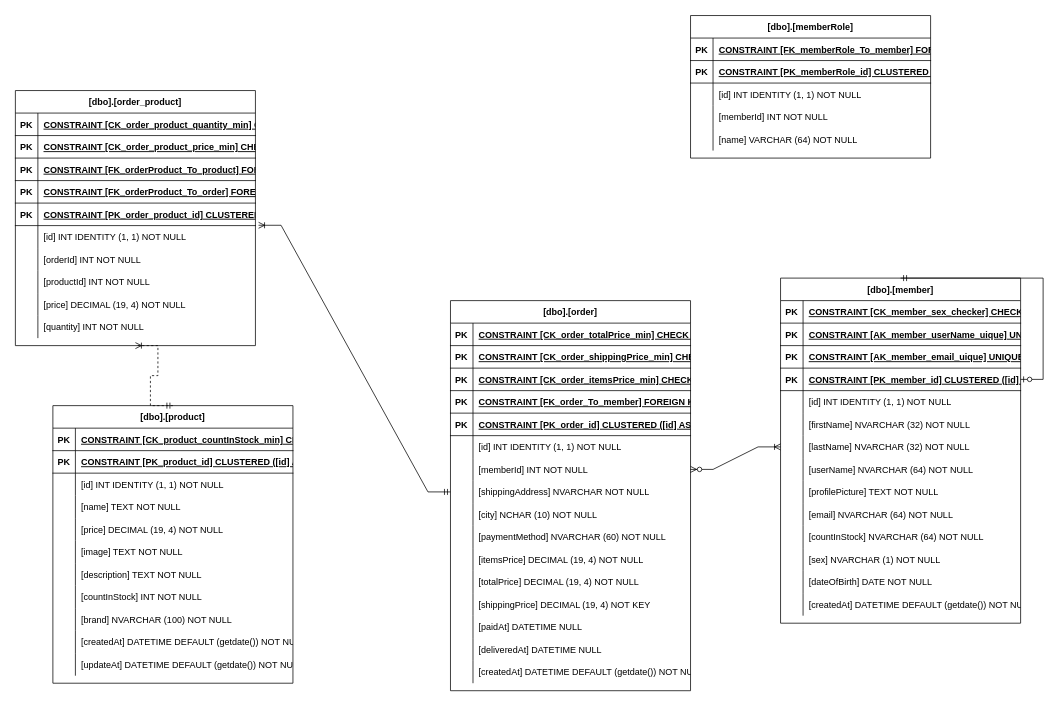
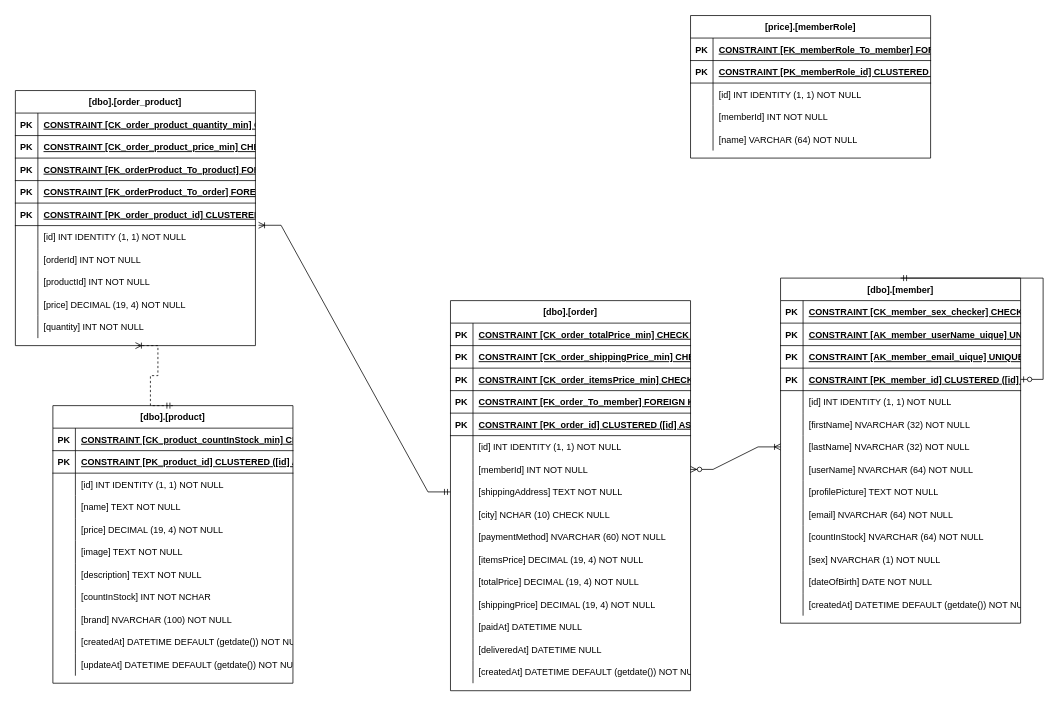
- <mxCell id="45" value="[dbo].[memberRole]" style="shape=table;startSize=30;container=1;collapsible=1;childLayout=tableLayout;fixedRows=1;rowLines=0;fontStyle=1;align=center;resizeLast=1;" vertex="1" parent="1"><mxGeometry x="920" y="20" width="320" height="190" as="geometry" /></mxCell>
+ <mxCell id="45" value="[price].[memberRole]" style="shape=table;startSize=30;container=1;collapsible=1;childLayout=tableLayout;fixedRows=1;rowLines=0;fontStyle=1;align=center;resizeLast=1;" vertex="1" parent="1"><mxGeometry x="920" y="20" width="320" height="190" as="geometry" /></mxCell>
- <mxCell id="85" value="[shippingAddress] NVARCHAR            NOT NULL" style="shape=partialRectangle;overflow=hidden;connectable=0;fillColor=none;align=left;top=0;left=0;bottom=0;right=0;spacingLeft=6;" vertex="1" parent="83"><mxGeometry x="30" width="290" height="30" as="geometry"><mxRectangle width="290" height="30" as="alternateBounds" /></mxGeometry></mxCell>
+ <mxCell id="85" value="[shippingAddress] TEXT            NOT NULL" style="shape=partialRectangle;overflow=hidden;connectable=0;fillColor=none;align=left;top=0;left=0;bottom=0;right=0;spacingLeft=6;" vertex="1" parent="83"><mxGeometry x="30" width="290" height="30" as="geometry"><mxRectangle width="290" height="30" as="alternateBounds" /></mxGeometry></mxCell>
- <mxCell id="88" value="[city]            NCHAR (10)      NOT NULL" style="shape=partialRectangle;overflow=hidden;connectable=0;fillColor=none;align=left;top=0;left=0;bottom=0;right=0;spacingLeft=6;" vertex="1" parent="86"><mxGeometry x="30" width="290" height="30" as="geometry"><mxRectangle width="290" height="30" as="alternateBounds" /></mxGeometry></mxCell>
+ <mxCell id="88" value="[city]            NCHAR (10)      CHECK NULL" style="shape=partialRectangle;overflow=hidden;connectable=0;fillColor=none;align=left;top=0;left=0;bottom=0;right=0;spacingLeft=6;" vertex="1" parent="86"><mxGeometry x="30" width="290" height="30" as="geometry"><mxRectangle width="290" height="30" as="alternateBounds" /></mxGeometry></mxCell>
- <mxCell id="165" value="[countInStock] INT             NOT NULL" style="shape=partialRectangle;overflow=hidden;connectable=0;fillColor=none;align=left;top=0;left=0;bottom=0;right=0;spacingLeft=6;" vertex="1" parent="163"><mxGeometry x="30" width="290" height="30" as="geometry"><mxRectangle width="290" height="30" as="alternateBounds" /></mxGeometry></mxCell>
+ <mxCell id="165" value="[countInStock] INT             NOT NCHAR" style="shape=partialRectangle;overflow=hidden;connectable=0;fillColor=none;align=left;top=0;left=0;bottom=0;right=0;spacingLeft=6;" vertex="1" parent="163"><mxGeometry x="30" width="290" height="30" as="geometry"><mxRectangle width="290" height="30" as="alternateBounds" /></mxGeometry></mxCell>
- <mxCell id="100" value="[shippingPrice]   DECIMAL (19, 4) NOT KEY" style="shape=partialRectangle;overflow=hidden;connectable=0;fillColor=none;align=left;top=0;left=0;bottom=0;right=0;spacingLeft=6;" vertex="1" parent="98"><mxGeometry x="30" width="290" height="30" as="geometry"><mxRectangle width="290" height="30" as="alternateBounds" /></mxGeometry></mxCell>
+ <mxCell id="100" value="[shippingPrice]   DECIMAL (19, 4) NOT NULL" style="shape=partialRectangle;overflow=hidden;connectable=0;fillColor=none;align=left;top=0;left=0;bottom=0;right=0;spacingLeft=6;" vertex="1" parent="98"><mxGeometry x="30" width="290" height="30" as="geometry"><mxRectangle width="290" height="30" as="alternateBounds" /></mxGeometry></mxCell>
